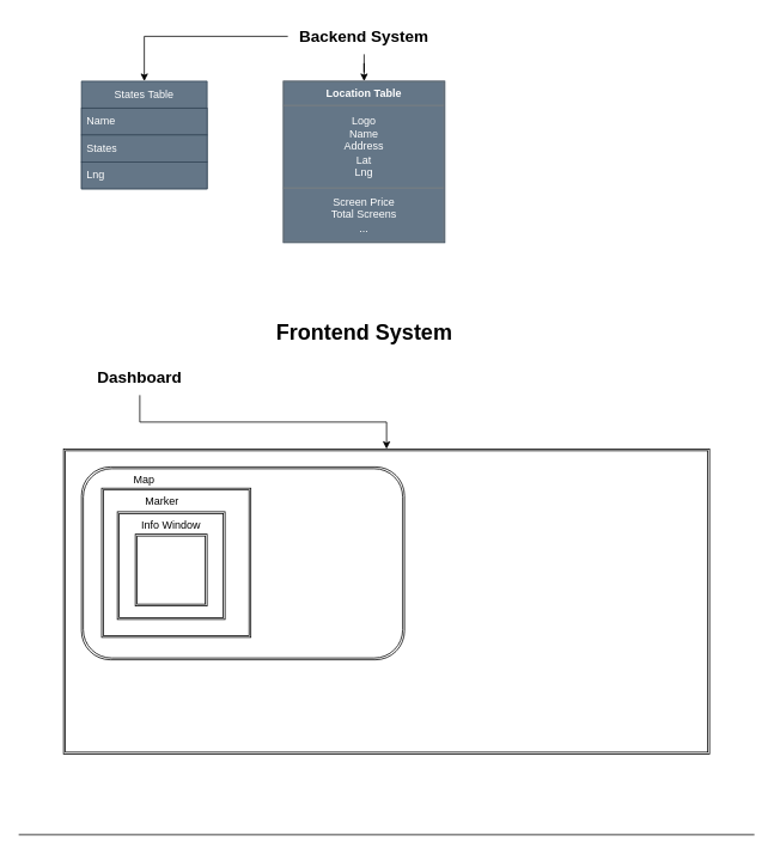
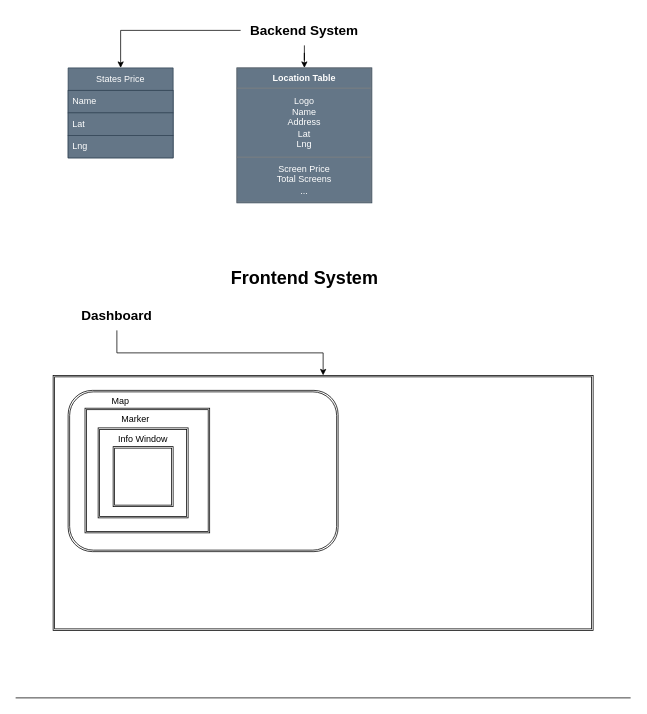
- <mxCell id="2" value="States Table" style="swimlane;fontStyle=0;childLayout=stackLayout;horizontal=1;startSize=30;horizontalStack=0;resizeParent=1;resizeParentMax=0;resizeLast=0;collapsible=1;marginBottom=0;whiteSpace=wrap;html=1;fillColor=#647687;fontColor=#ffffff;strokeColor=#314354;" vertex="1" parent="1"><mxGeometry x="90" y="90" width="140" height="120" as="geometry" /></mxCell>
+ <mxCell id="2" value="States Price" style="swimlane;fontStyle=0;childLayout=stackLayout;horizontal=1;startSize=30;horizontalStack=0;resizeParent=1;resizeParentMax=0;resizeLast=0;collapsible=1;marginBottom=0;whiteSpace=wrap;html=1;fillColor=#647687;fontColor=#ffffff;strokeColor=#314354;" vertex="1" parent="1"><mxGeometry x="90" y="90" width="140" height="120" as="geometry" /></mxCell>
- <mxCell id="4" value="States" style="text;strokeColor=#314354;fillColor=#647687;align=left;verticalAlign=middle;spacingLeft=4;spacingRight=4;overflow=hidden;points=[[0,0.5],[1,0.5]];portConstraint=eastwest;rotatable=0;whiteSpace=wrap;html=1;fontColor=#ffffff;" vertex="1" parent="2"><mxGeometry y="60" width="140" height="30" as="geometry" /></mxCell>
+ <mxCell id="4" value="Lat" style="text;strokeColor=#314354;fillColor=#647687;align=left;verticalAlign=middle;spacingLeft=4;spacingRight=4;overflow=hidden;points=[[0,0.5],[1,0.5]];portConstraint=eastwest;rotatable=0;whiteSpace=wrap;html=1;fontColor=#ffffff;" vertex="1" parent="2"><mxGeometry y="60" width="140" height="30" as="geometry" /></mxCell>
